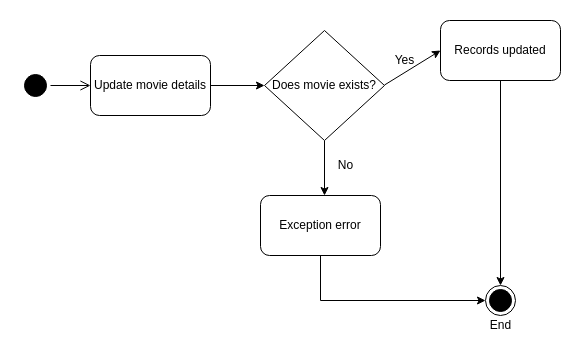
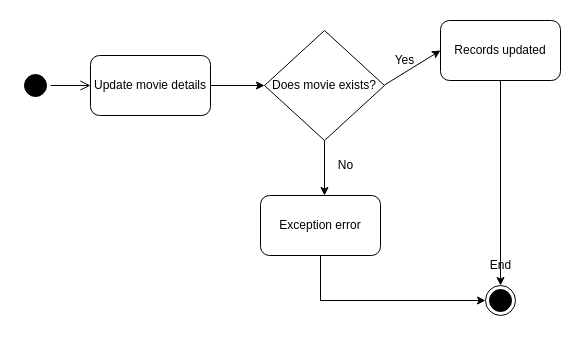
- <mxCell id="15" value="End" style="text;html=1;align=center;verticalAlign=middle;resizable=0;points=[];autosize=1;strokeColor=none;" vertex="1" parent="1"><mxGeometry x="480" y="315" width="40" height="20" as="geometry" /></mxCell>
+ <mxCell id="15" value="End" style="text;html=1;align=center;verticalAlign=middle;resizable=0;points=[];autosize=1;strokeColor=none;" vertex="1" parent="1"><mxGeometry x="480" y="255" width="40" height="20" as="geometry" /></mxCell>
